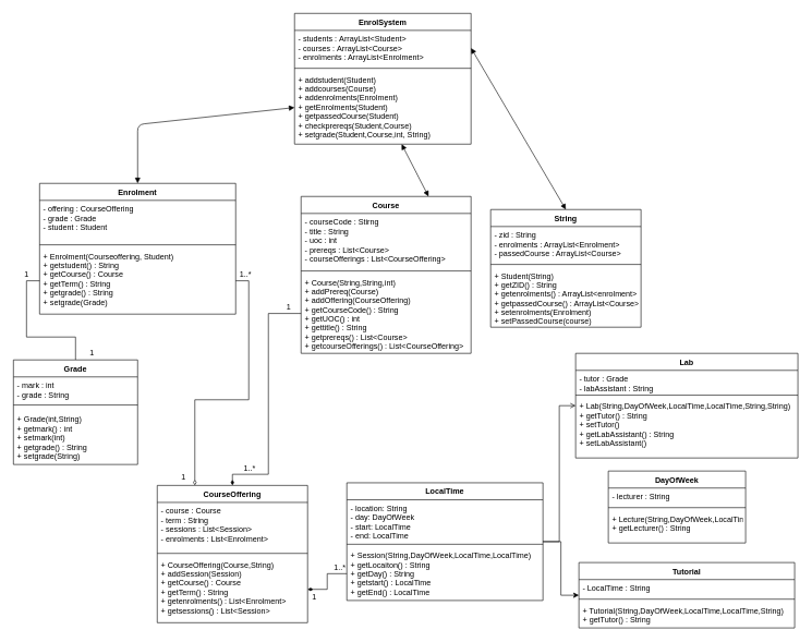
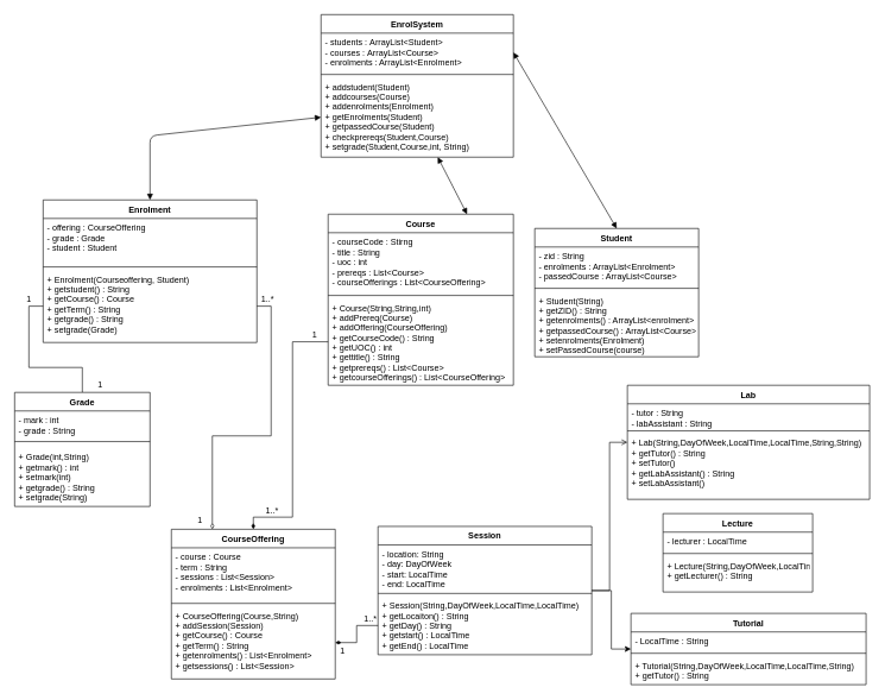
- <mxCell id="13" value="String" style="swimlane;fontStyle=1;align=center;verticalAlign=top;childLayout=stackLayout;horizontal=1;startSize=26;horizontalStack=0;resizeParent=1;resizeParentMax=0;resizeLast=0;collapsible=1;marginBottom=0;" vertex="1" parent="1"><mxGeometry x="750" y="320" width="230" height="180" as="geometry"><mxRectangle x="390" y="160" width="80" height="26" as="alternateBounds" /></mxGeometry></mxCell>
+ <mxCell id="13" value="Student" style="swimlane;fontStyle=1;align=center;verticalAlign=top;childLayout=stackLayout;horizontal=1;startSize=26;horizontalStack=0;resizeParent=1;resizeParentMax=0;resizeLast=0;collapsible=1;marginBottom=0;" vertex="1" parent="1"><mxGeometry x="750" y="320" width="230" height="180" as="geometry"><mxRectangle x="390" y="160" width="80" height="26" as="alternateBounds" /></mxGeometry></mxCell>
- <mxCell id="41" value="- tutor : Grade&#10;- labAssistant : String " style="text;strokeColor=none;fillColor=none;align=left;verticalAlign=top;spacingLeft=4;spacingRight=4;overflow=hidden;rotatable=0;points=[[0,0.5],[1,0.5]];portConstraint=eastwest;" vertex="1" parent="40"><mxGeometry y="26" width="340" height="34" as="geometry" /></mxCell>
+ <mxCell id="41" value="- tutor : String&#10;- labAssistant : String " style="text;strokeColor=none;fillColor=none;align=left;verticalAlign=top;spacingLeft=4;spacingRight=4;overflow=hidden;rotatable=0;points=[[0,0.5],[1,0.5]];portConstraint=eastwest;" vertex="1" parent="40"><mxGeometry y="26" width="340" height="34" as="geometry" /></mxCell>
- <mxCell id="44" value="DayOfWeek" style="swimlane;fontStyle=1;align=center;verticalAlign=top;childLayout=stackLayout;horizontal=1;startSize=26;horizontalStack=0;resizeParent=1;resizeParentMax=0;resizeLast=0;collapsible=1;marginBottom=0;" vertex="1" parent="1"><mxGeometry x="930" y="720" width="210" height="110" as="geometry"><mxRectangle x="1210" y="792" width="80" height="26" as="alternateBounds" /></mxGeometry></mxCell>
+ <mxCell id="44" value="Lecture" style="swimlane;fontStyle=1;align=center;verticalAlign=top;childLayout=stackLayout;horizontal=1;startSize=26;horizontalStack=0;resizeParent=1;resizeParentMax=0;resizeLast=0;collapsible=1;marginBottom=0;" vertex="1" parent="1"><mxGeometry x="930" y="720" width="210" height="110" as="geometry"><mxRectangle x="1210" y="792" width="80" height="26" as="alternateBounds" /></mxGeometry></mxCell>
- <mxCell id="36" value="LocalTime" style="swimlane;fontStyle=1;align=center;verticalAlign=top;childLayout=stackLayout;horizontal=1;startSize=26;horizontalStack=0;resizeParent=1;resizeParentMax=0;resizeLast=0;collapsible=1;marginBottom=0;" vertex="1" parent="1"><mxGeometry x="530" y="738" width="300" height="180" as="geometry"><mxRectangle x="650" y="559" width="80" height="26" as="alternateBounds" /></mxGeometry></mxCell>
+ <mxCell id="36" value="Session" style="swimlane;fontStyle=1;align=center;verticalAlign=top;childLayout=stackLayout;horizontal=1;startSize=26;horizontalStack=0;resizeParent=1;resizeParentMax=0;resizeLast=0;collapsible=1;marginBottom=0;" vertex="1" parent="1"><mxGeometry x="530" y="738" width="300" height="180" as="geometry"><mxRectangle x="650" y="559" width="80" height="26" as="alternateBounds" /></mxGeometry></mxCell>
- <mxCell id="45" value="- lecturer : String" style="text;strokeColor=none;fillColor=none;align=left;verticalAlign=top;spacingLeft=4;spacingRight=4;overflow=hidden;rotatable=0;points=[[0,0.5],[1,0.5]];portConstraint=eastwest;" vertex="1" parent="44"><mxGeometry y="26" width="210" height="26" as="geometry" /></mxCell>
+ <mxCell id="45" value="- lecturer : LocalTime" style="text;strokeColor=none;fillColor=none;align=left;verticalAlign=top;spacingLeft=4;spacingRight=4;overflow=hidden;rotatable=0;points=[[0,0.5],[1,0.5]];portConstraint=eastwest;" vertex="1" parent="44"><mxGeometry y="26" width="210" height="26" as="geometry" /></mxCell>
